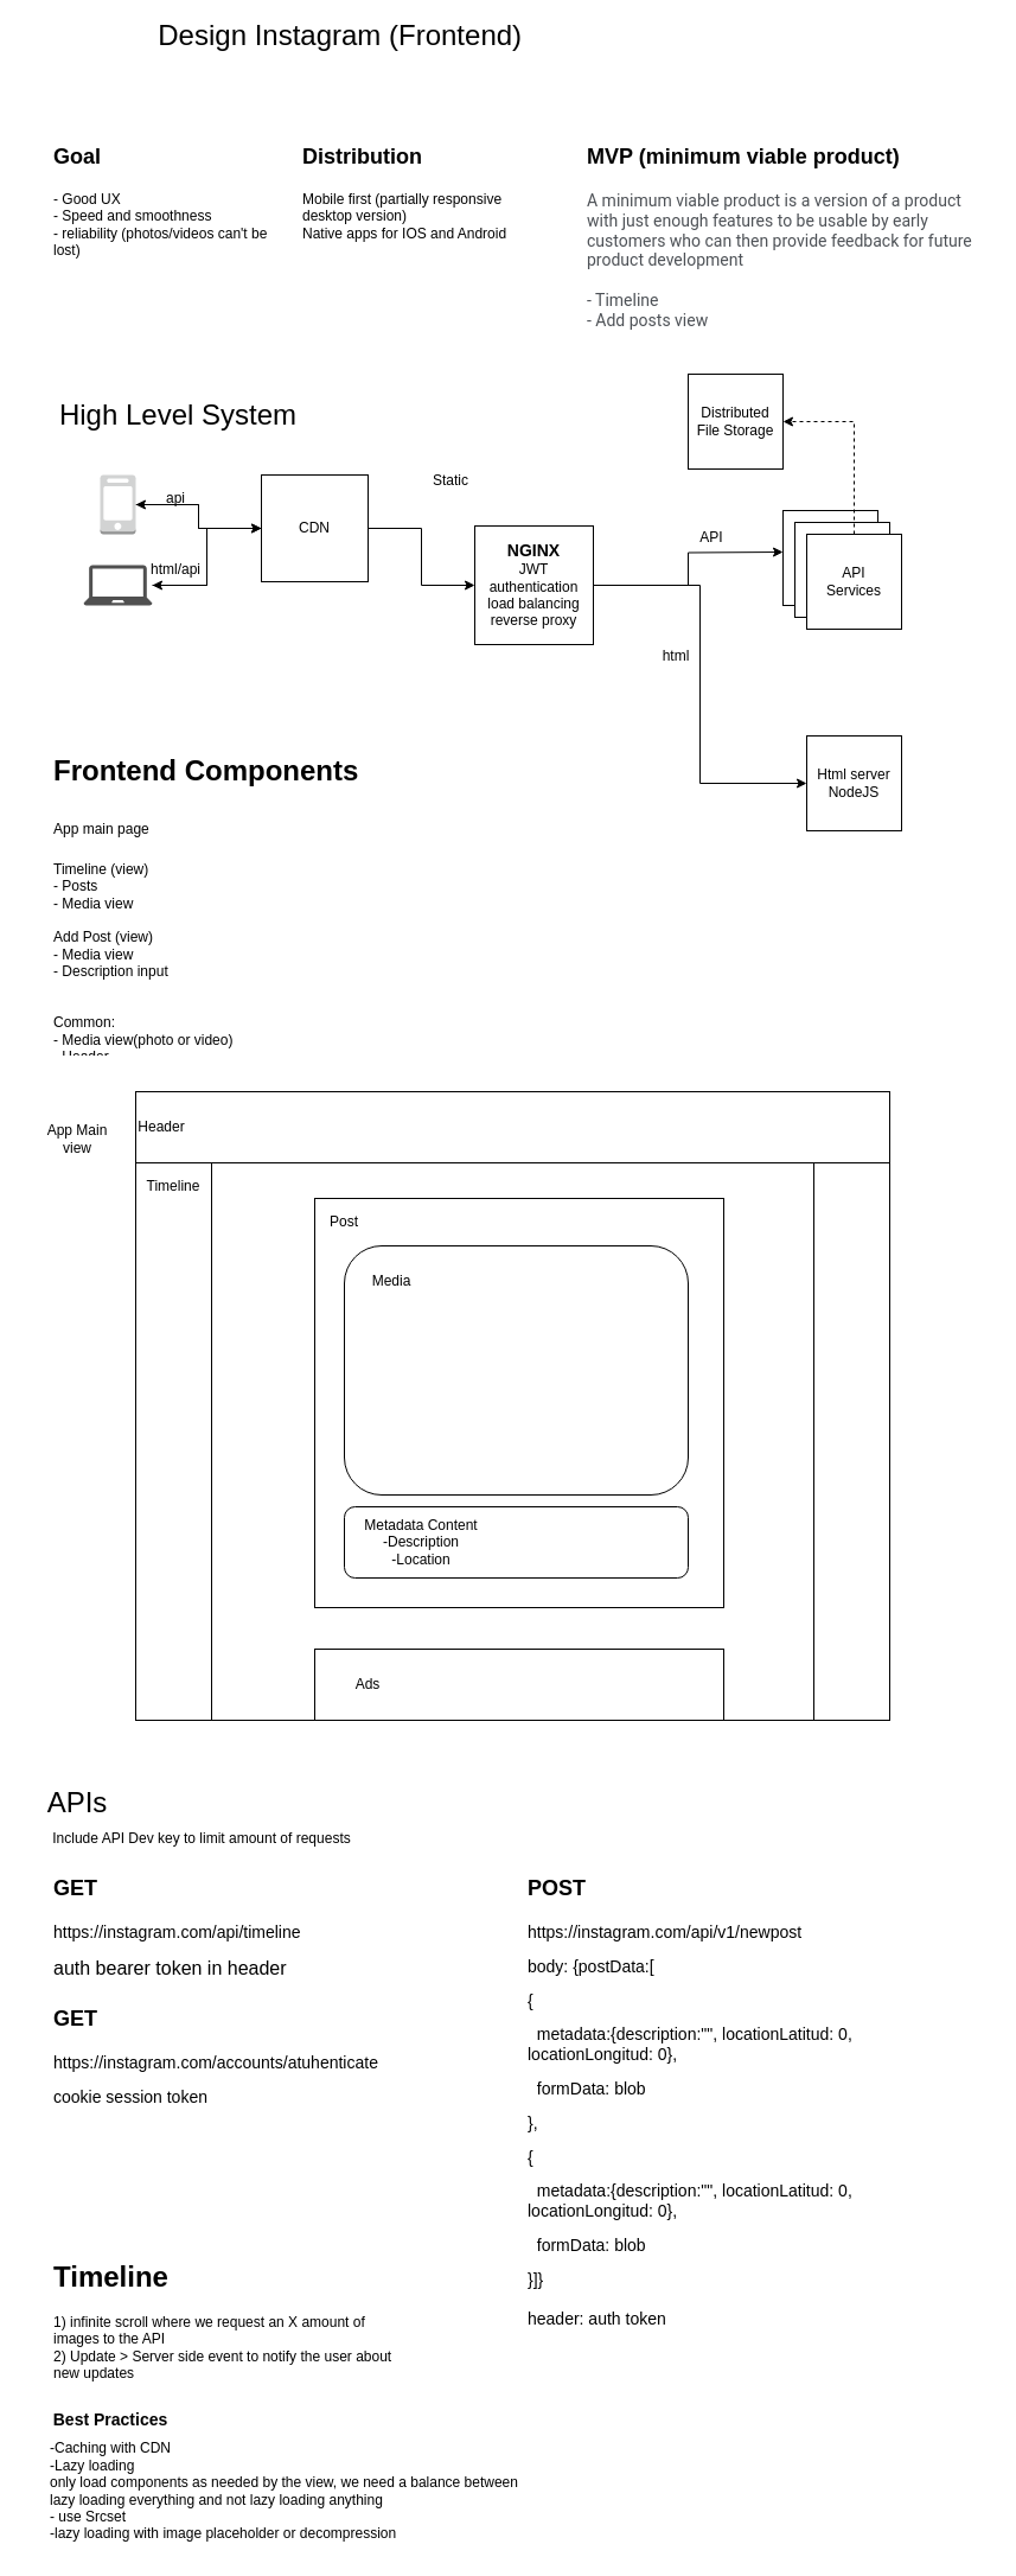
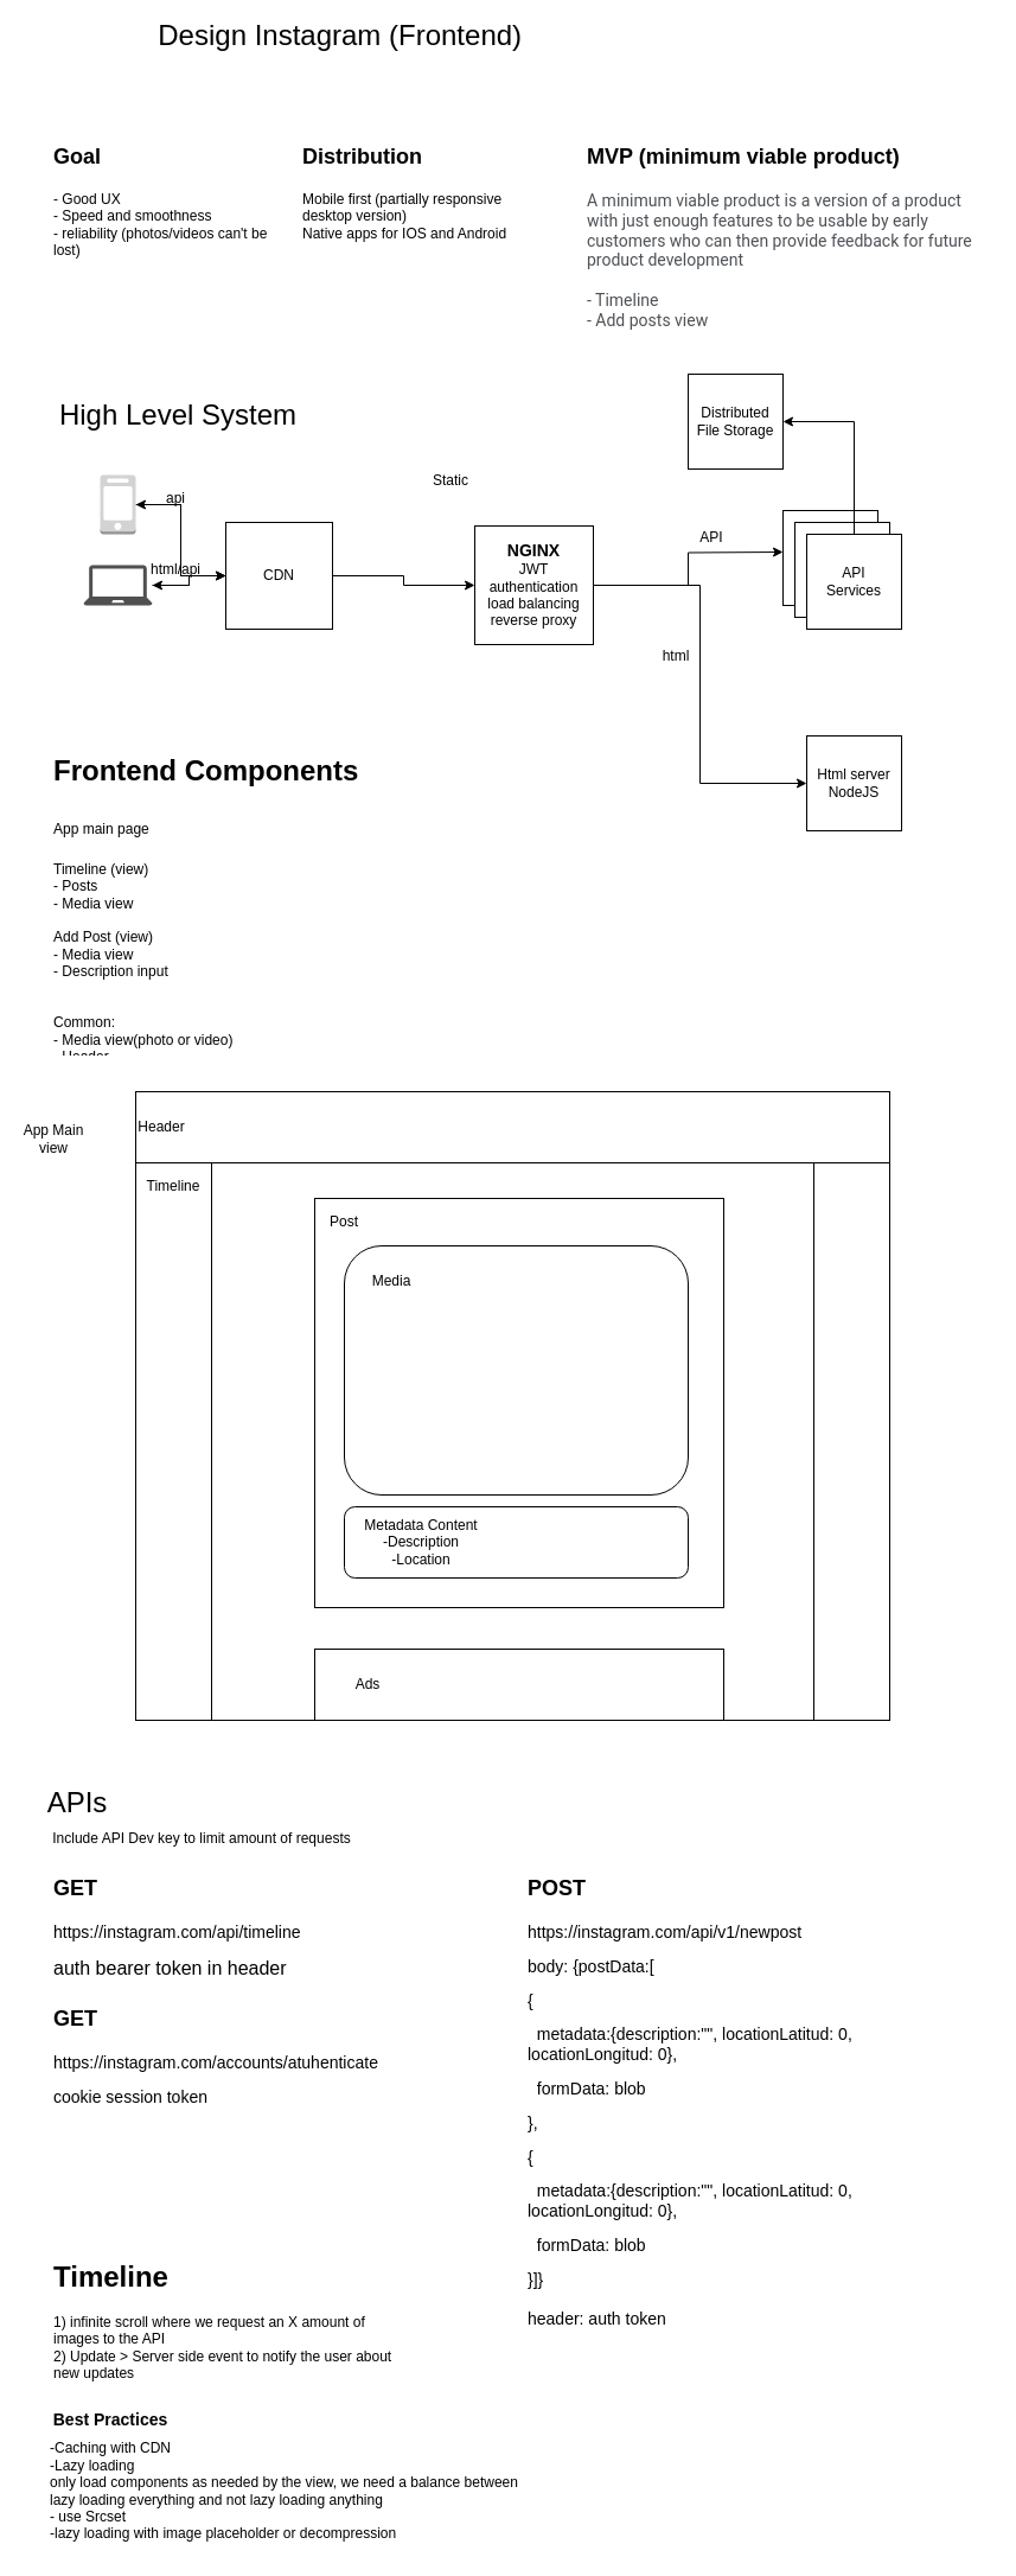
- <mxCell id="12" style="edgeStyle=orthogonalEdgeStyle;rounded=0;orthogonalLoop=1;jettySize=auto;html=1;entryX=1;entryY=0.5;entryDx=0;entryDy=0;dashed=1;" parent="1" source="13" target="19" edge="1"><mxGeometry relative="1" as="geometry"><Array as="points"><mxPoint x="720" y="355" /></Array></mxGeometry></mxCell>
+ <mxCell id="12" style="edgeStyle=orthogonalEdgeStyle;rounded=0;orthogonalLoop=1;jettySize=auto;html=1;entryX=1;entryY=0.5;entryDx=0;entryDy=0;" parent="1" source="13" target="19" edge="1"><mxGeometry relative="1" as="geometry"><Array as="points"><mxPoint x="720" y="355" /></Array></mxGeometry></mxCell>
- <mxCell id="23" value="CDN" style="whiteSpace=wrap;html=1;aspect=fixed;" parent="1" vertex="1"><mxGeometry x="220" y="400" width="90" height="90" as="geometry" /></mxCell>
+ <mxCell id="23" value="CDN" style="whiteSpace=wrap;html=1;aspect=fixed;" parent="1" vertex="1"><mxGeometry x="190" y="440" width="90" height="90" as="geometry" /></mxCell>
- <mxCell id="37" value="App Main view" style="text;html=1;strokeColor=none;fillColor=none;align=center;verticalAlign=middle;whiteSpace=wrap;rounded=0;" parent="1" vertex="1"><mxGeometry x="30" y="950" width="70" height="20" as="geometry" /></mxCell>
+ <mxCell id="37" value="App Main view" style="text;html=1;strokeColor=none;fillColor=none;align=center;verticalAlign=middle;whiteSpace=wrap;rounded=0;" parent="1" vertex="1"><mxGeometry x="10" y="950" width="70" height="20" as="geometry" /></mxCell>
